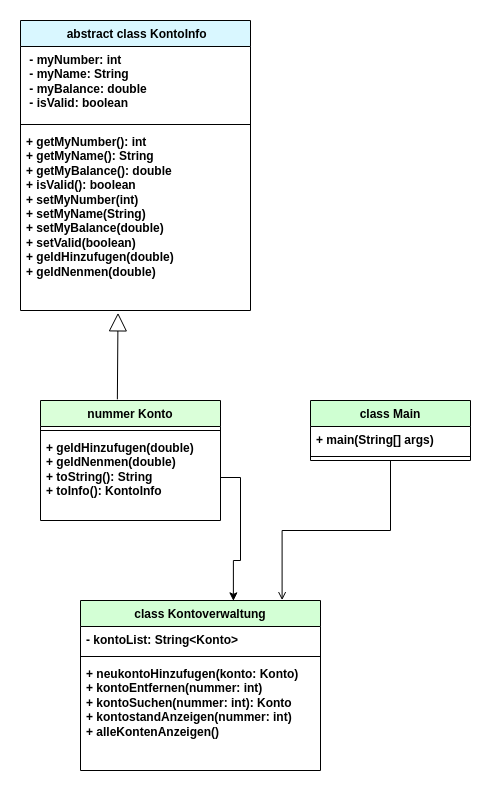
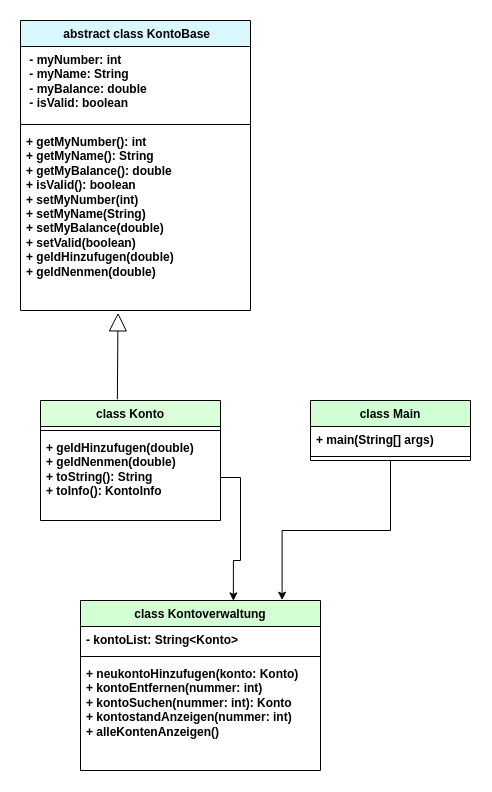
- <mxCell id="2" value="&amp;nbsp;abstract class KontoInfo" style="swimlane;fontStyle=1;align=center;verticalAlign=top;childLayout=stackLayout;horizontal=1;startSize=26;horizontalStack=0;resizeParent=1;resizeParentMax=0;resizeLast=0;collapsible=1;marginBottom=0;whiteSpace=wrap;html=1;fillColor=#D9F7FF;" vertex="1" parent="1"><mxGeometry x="20" y="20" width="230" height="290" as="geometry" /></mxCell>
+ <mxCell id="2" value="&amp;nbsp;abstract class KontoBase" style="swimlane;fontStyle=1;align=center;verticalAlign=top;childLayout=stackLayout;horizontal=1;startSize=26;horizontalStack=0;resizeParent=1;resizeParentMax=0;resizeLast=0;collapsible=1;marginBottom=0;whiteSpace=wrap;html=1;fillColor=#D9F7FF;" vertex="1" parent="1"><mxGeometry x="20" y="20" width="230" height="290" as="geometry" /></mxCell>
- <mxCell id="14" value="nummer Konto" style="swimlane;fontStyle=1;align=center;verticalAlign=top;childLayout=stackLayout;horizontal=1;startSize=26;horizontalStack=0;resizeParent=1;resizeParentMax=0;resizeLast=0;collapsible=1;marginBottom=0;whiteSpace=wrap;html=1;fillColor=#DAFFD9;" vertex="1" parent="1"><mxGeometry x="40" y="400" width="180" height="120" as="geometry" /></mxCell>
+ <mxCell id="14" value="class Konto" style="swimlane;fontStyle=1;align=center;verticalAlign=top;childLayout=stackLayout;horizontal=1;startSize=26;horizontalStack=0;resizeParent=1;resizeParentMax=0;resizeLast=0;collapsible=1;marginBottom=0;whiteSpace=wrap;html=1;fillColor=#DAFFD9;" vertex="1" parent="1"><mxGeometry x="40" y="400" width="180" height="120" as="geometry" /></mxCell>
- <mxCell id="6" style="edgeStyle=orthogonalEdgeStyle;rounded=0;orthogonalLoop=1;jettySize=auto;html=1;entryX=0.84;entryY=-0.002;entryDx=0;entryDy=0;entryPerimeter=0;endArrow=open;" edge="1" parent="1" source="7" target="10"><mxGeometry relative="1" as="geometry"><mxPoint x="290" y="590" as="targetPoint" /></mxGeometry></mxCell>
+ <mxCell id="6" style="edgeStyle=orthogonalEdgeStyle;rounded=0;orthogonalLoop=1;jettySize=auto;html=1;entryX=0.84;entryY=-0.002;entryDx=0;entryDy=0;entryPerimeter=0;" edge="1" parent="1" source="7" target="10"><mxGeometry relative="1" as="geometry"><mxPoint x="290" y="590" as="targetPoint" /></mxGeometry></mxCell>
